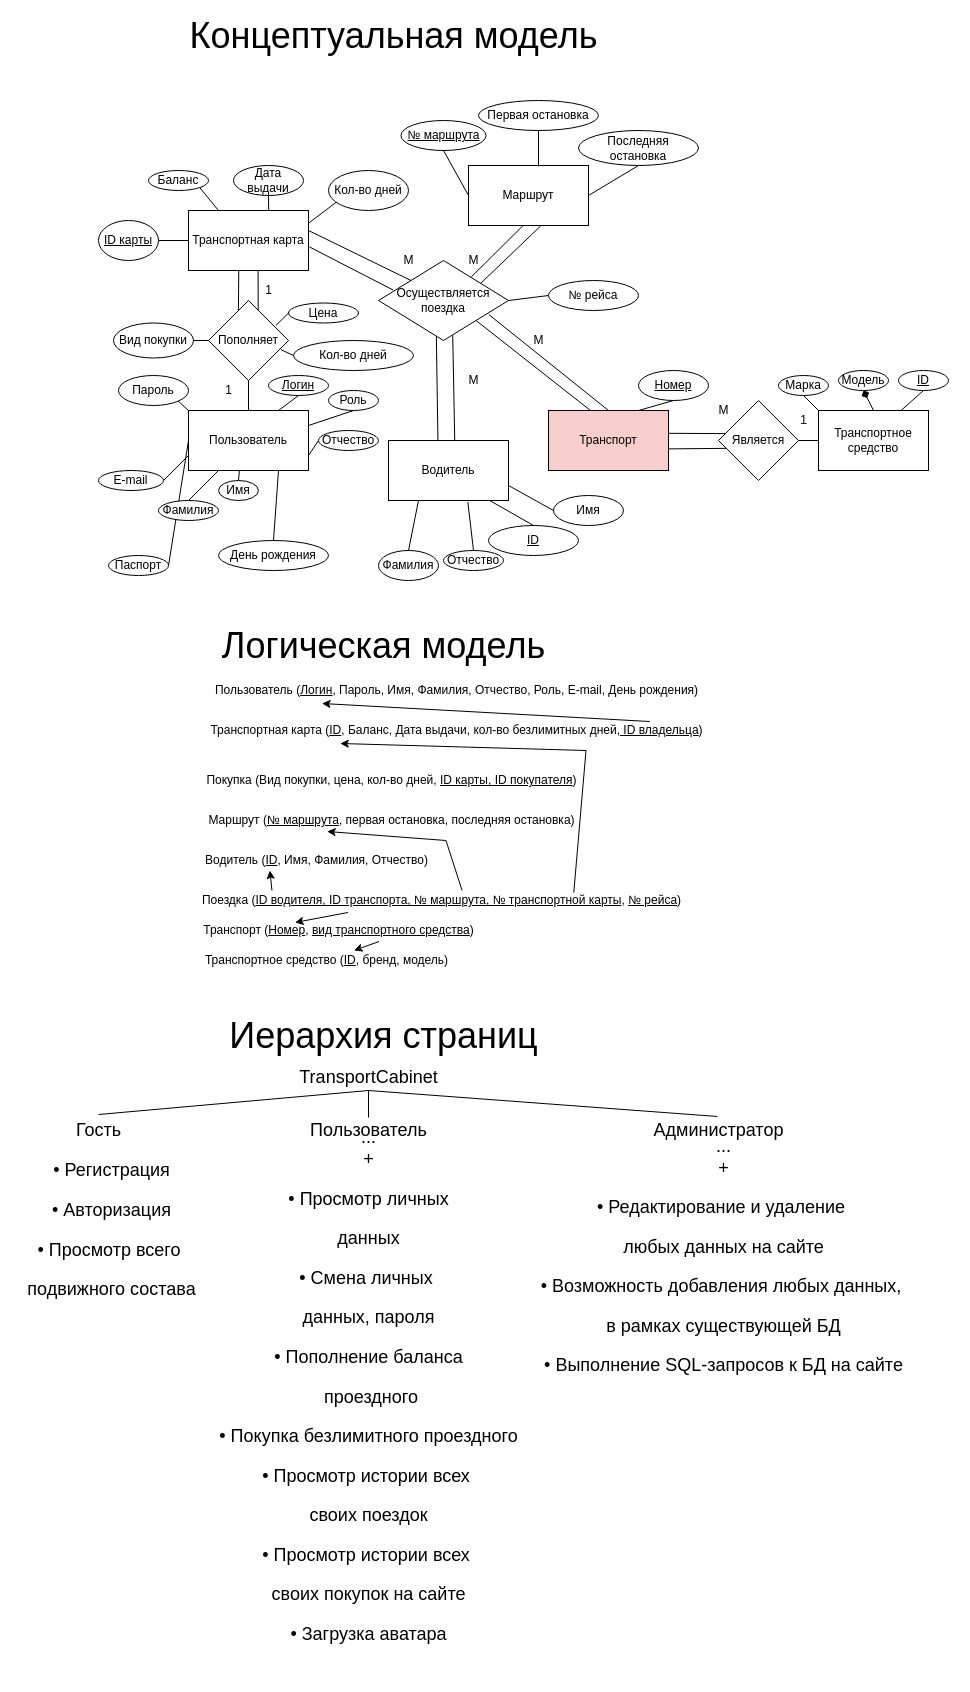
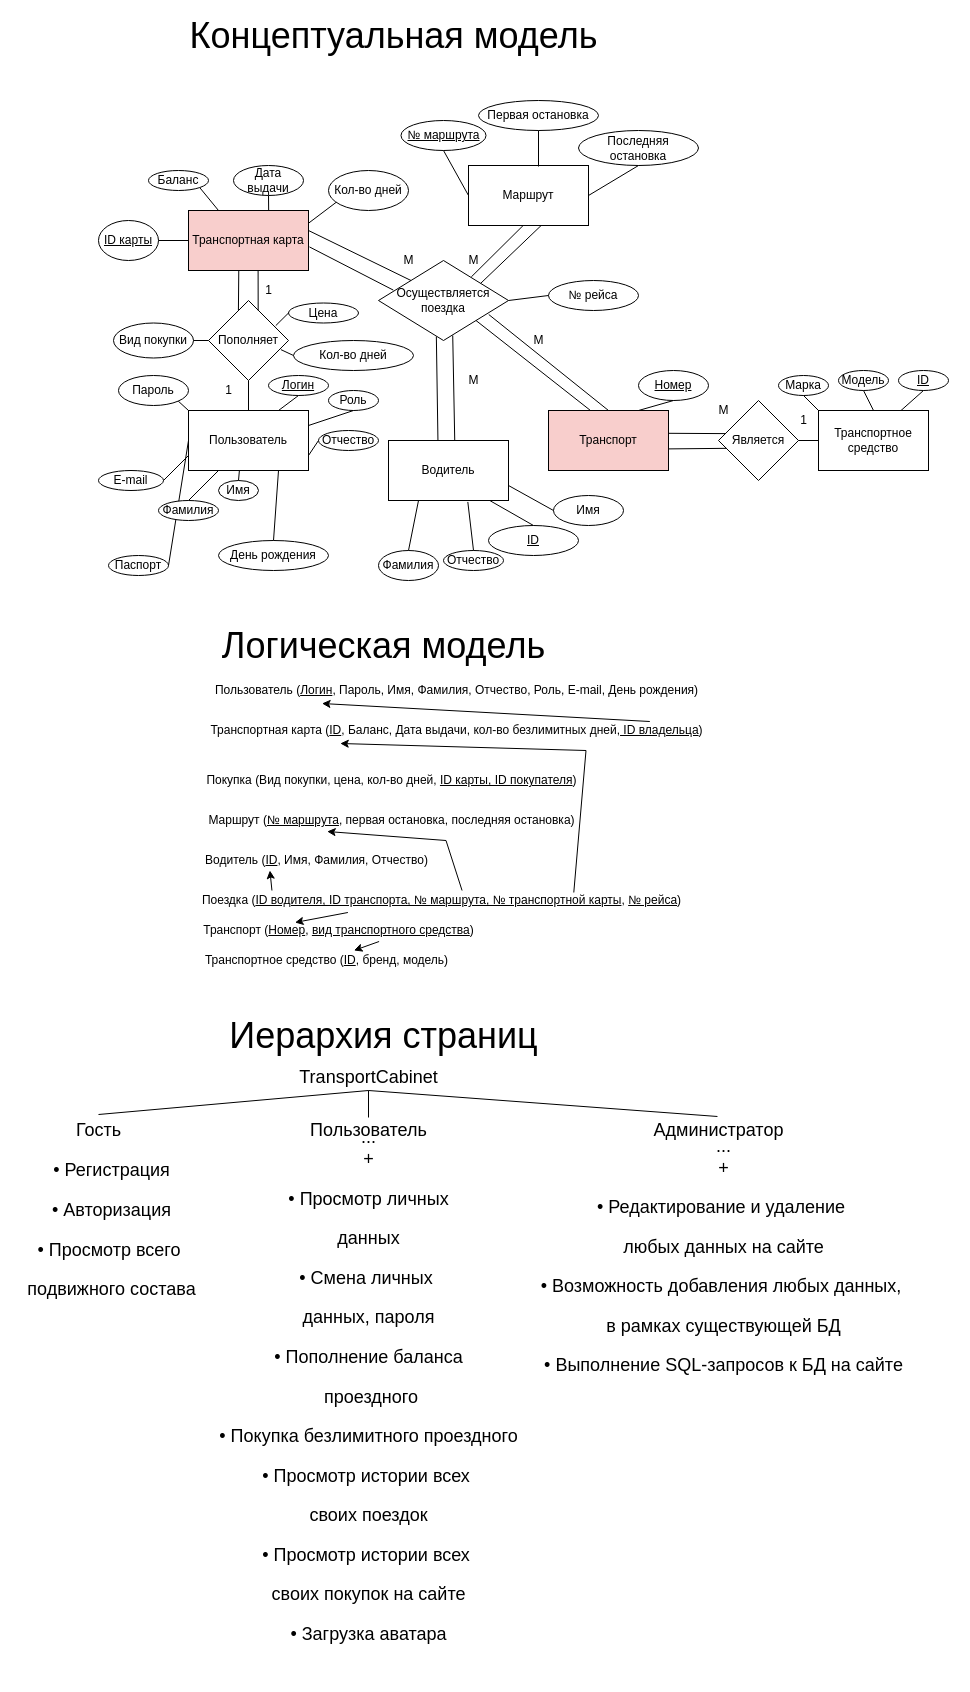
- <mxCell id="3" value="Транспортная карта" style="whiteSpace=wrap;html=1;" parent="1" vertex="1"><mxGeometry x="188" y="210" width="120" height="60" as="geometry" /></mxCell>
+ <mxCell id="3" value="Транспортная карта" style="whiteSpace=wrap;html=1;fillColor=#f8cecc;" parent="1" vertex="1"><mxGeometry x="188" y="210" width="120" height="60" as="geometry" /></mxCell>
- <mxCell id="33" value="" style="endArrow=diamond;html=1;rounded=0;exitX=0.5;exitY=0;exitDx=0;exitDy=0;entryX=0.5;entryY=1;entryDx=0;entryDy=0;" parent="1" source="17" target="28" edge="1"><mxGeometry width="50" height="50" relative="1" as="geometry"><mxPoint x="688" y="180" as="sourcePoint" /><mxPoint x="738" y="130" as="targetPoint" /></mxGeometry></mxCell>
+ <mxCell id="33" value="" style="endArrow=none;html=1;rounded=0;exitX=0.5;exitY=0;exitDx=0;exitDy=0;entryX=0.5;entryY=1;entryDx=0;entryDy=0;" parent="1" source="17" target="28" edge="1"><mxGeometry width="50" height="50" relative="1" as="geometry"><mxPoint x="688" y="180" as="sourcePoint" /><mxPoint x="738" y="130" as="targetPoint" /></mxGeometry></mxCell>
